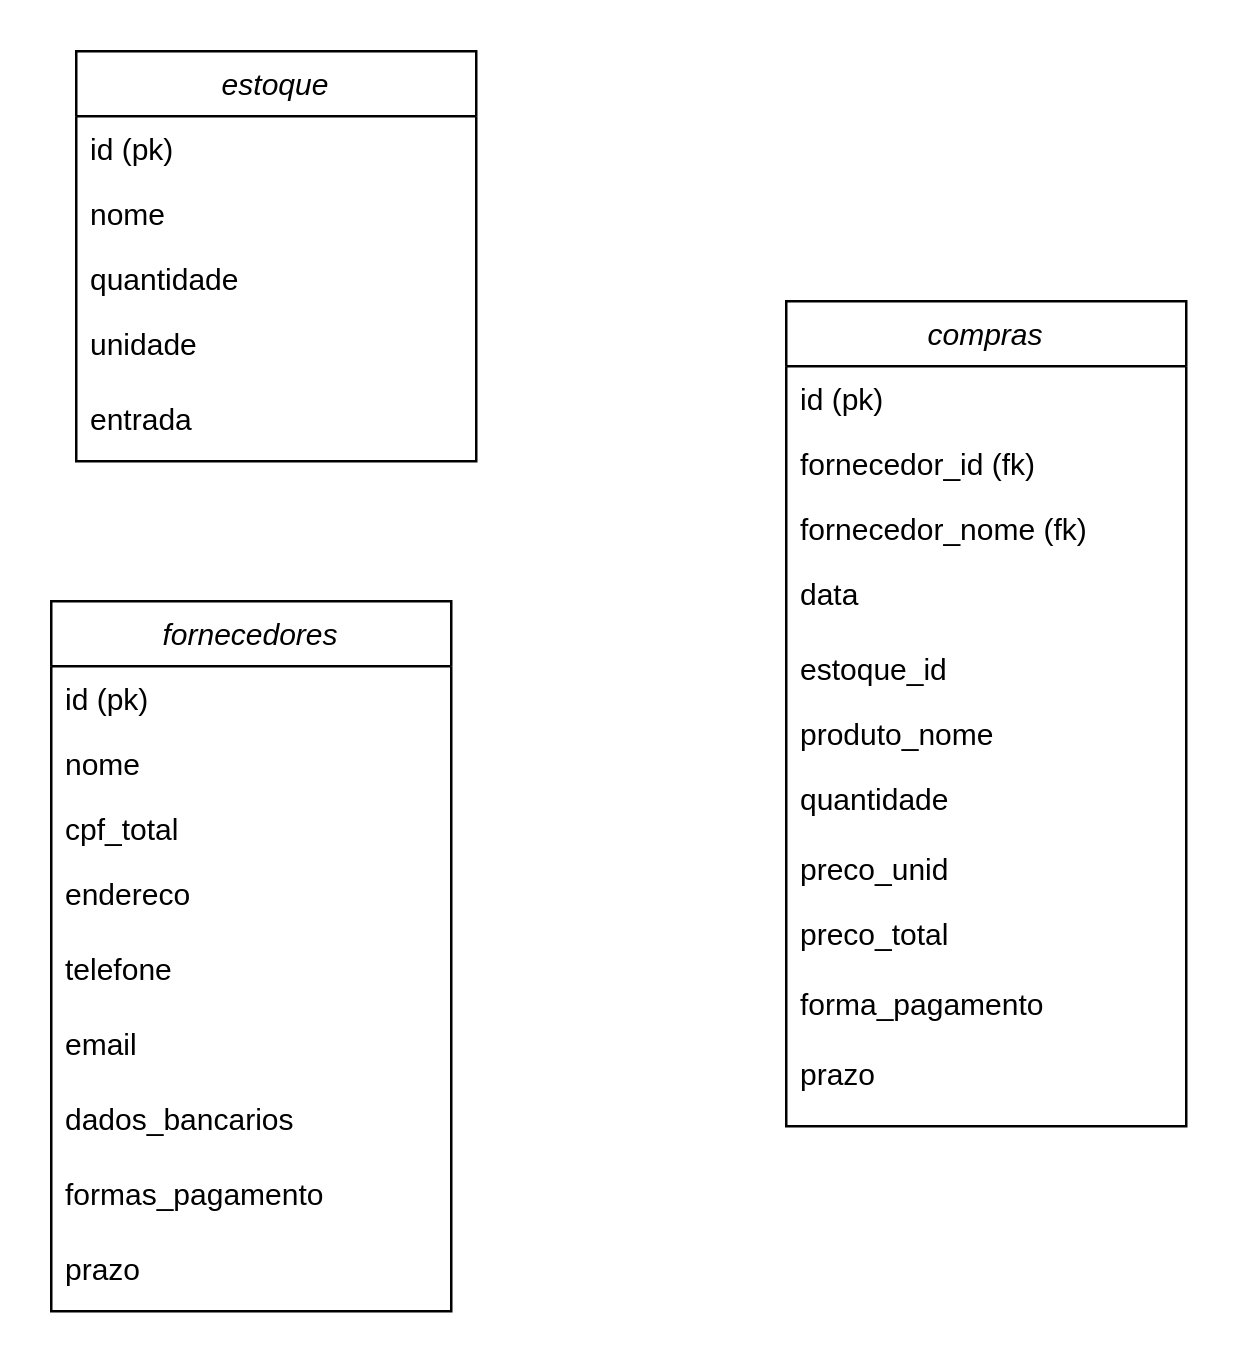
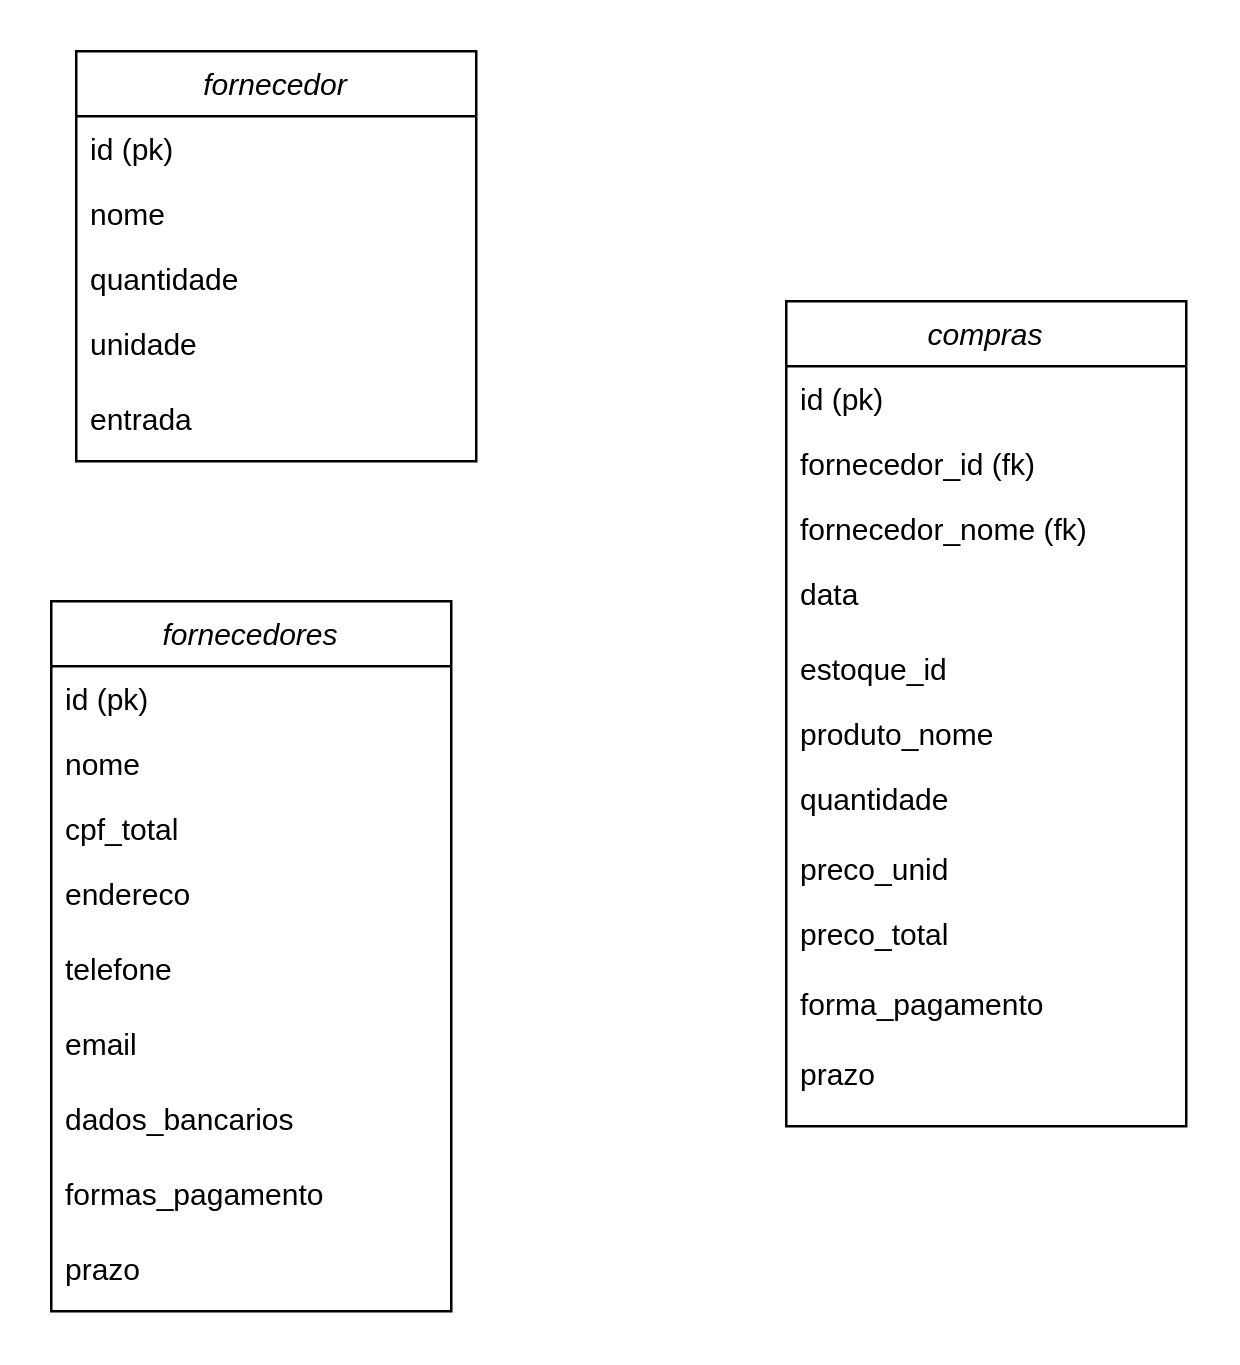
- <mxCell id="2" value="estoque" style="swimlane;fontStyle=2;align=center;verticalAlign=top;childLayout=stackLayout;horizontal=1;startSize=26;horizontalStack=0;resizeParent=1;resizeLast=0;collapsible=1;marginBottom=0;rounded=0;shadow=0;strokeWidth=1;" parent="1" vertex="1"><mxGeometry x="30" y="20" width="160" height="164" as="geometry"><mxRectangle x="230" y="140" width="160" height="26" as="alternateBounds" /></mxGeometry></mxCell>
+ <mxCell id="2" value="fornecedor" style="swimlane;fontStyle=2;align=center;verticalAlign=top;childLayout=stackLayout;horizontal=1;startSize=26;horizontalStack=0;resizeParent=1;resizeLast=0;collapsible=1;marginBottom=0;rounded=0;shadow=0;strokeWidth=1;" parent="1" vertex="1"><mxGeometry x="30" y="20" width="160" height="164" as="geometry"><mxRectangle x="230" y="140" width="160" height="26" as="alternateBounds" /></mxGeometry></mxCell>
